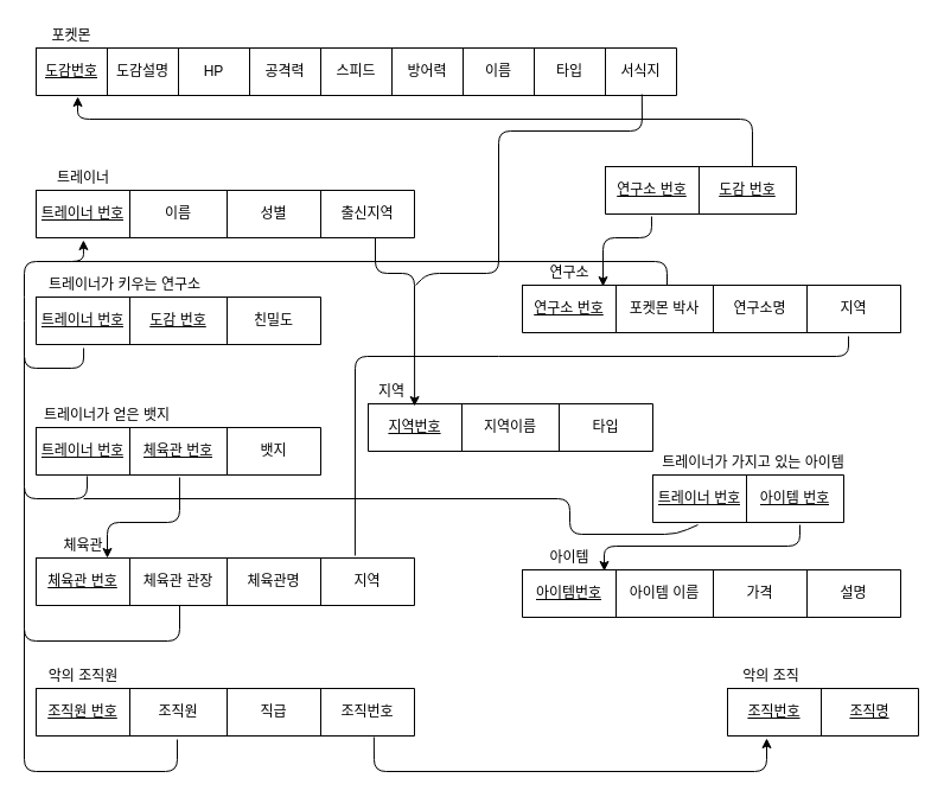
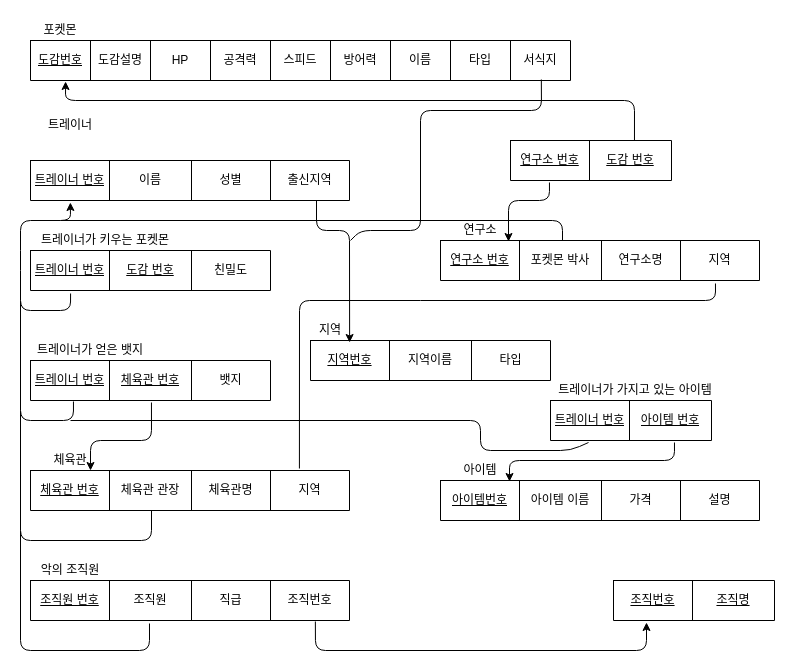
- <mxCell id="70" value="트레이너" style="text;html=1;strokeColor=none;fillColor=none;align=center;verticalAlign=middle;whiteSpace=wrap;rounded=0;" vertex="1" parent="1"><mxGeometry x="30" y="140" width="80" height="20" as="geometry" /></mxCell>
+ <mxCell id="70" value="트레이너" style="text;html=1;strokeColor=none;fillColor=none;align=center;verticalAlign=middle;whiteSpace=wrap;rounded=0;" vertex="1" parent="1"><mxGeometry x="30" y="115" width="80" height="20" as="geometry" /></mxCell>
- <mxCell id="73" value="트레이너가 키우는 연구소" style="text;html=1;strokeColor=none;fillColor=none;align=center;verticalAlign=middle;whiteSpace=wrap;rounded=0;" vertex="1" parent="1"><mxGeometry x="30" y="230" width="150" height="20" as="geometry" /></mxCell>
+ <mxCell id="73" value="트레이너가 키우는 포켓몬" style="text;html=1;strokeColor=none;fillColor=none;align=center;verticalAlign=middle;whiteSpace=wrap;rounded=0;" vertex="1" parent="1"><mxGeometry x="30" y="230" width="150" height="20" as="geometry" /></mxCell>
- <mxCell id="78" value="악의 조직" style="text;html=1;strokeColor=none;fillColor=none;align=center;verticalAlign=middle;whiteSpace=wrap;rounded=0;" vertex="1" parent="1"><mxGeometry x="610" y="560" width="80" height="20" as="geometry" /></mxCell>
